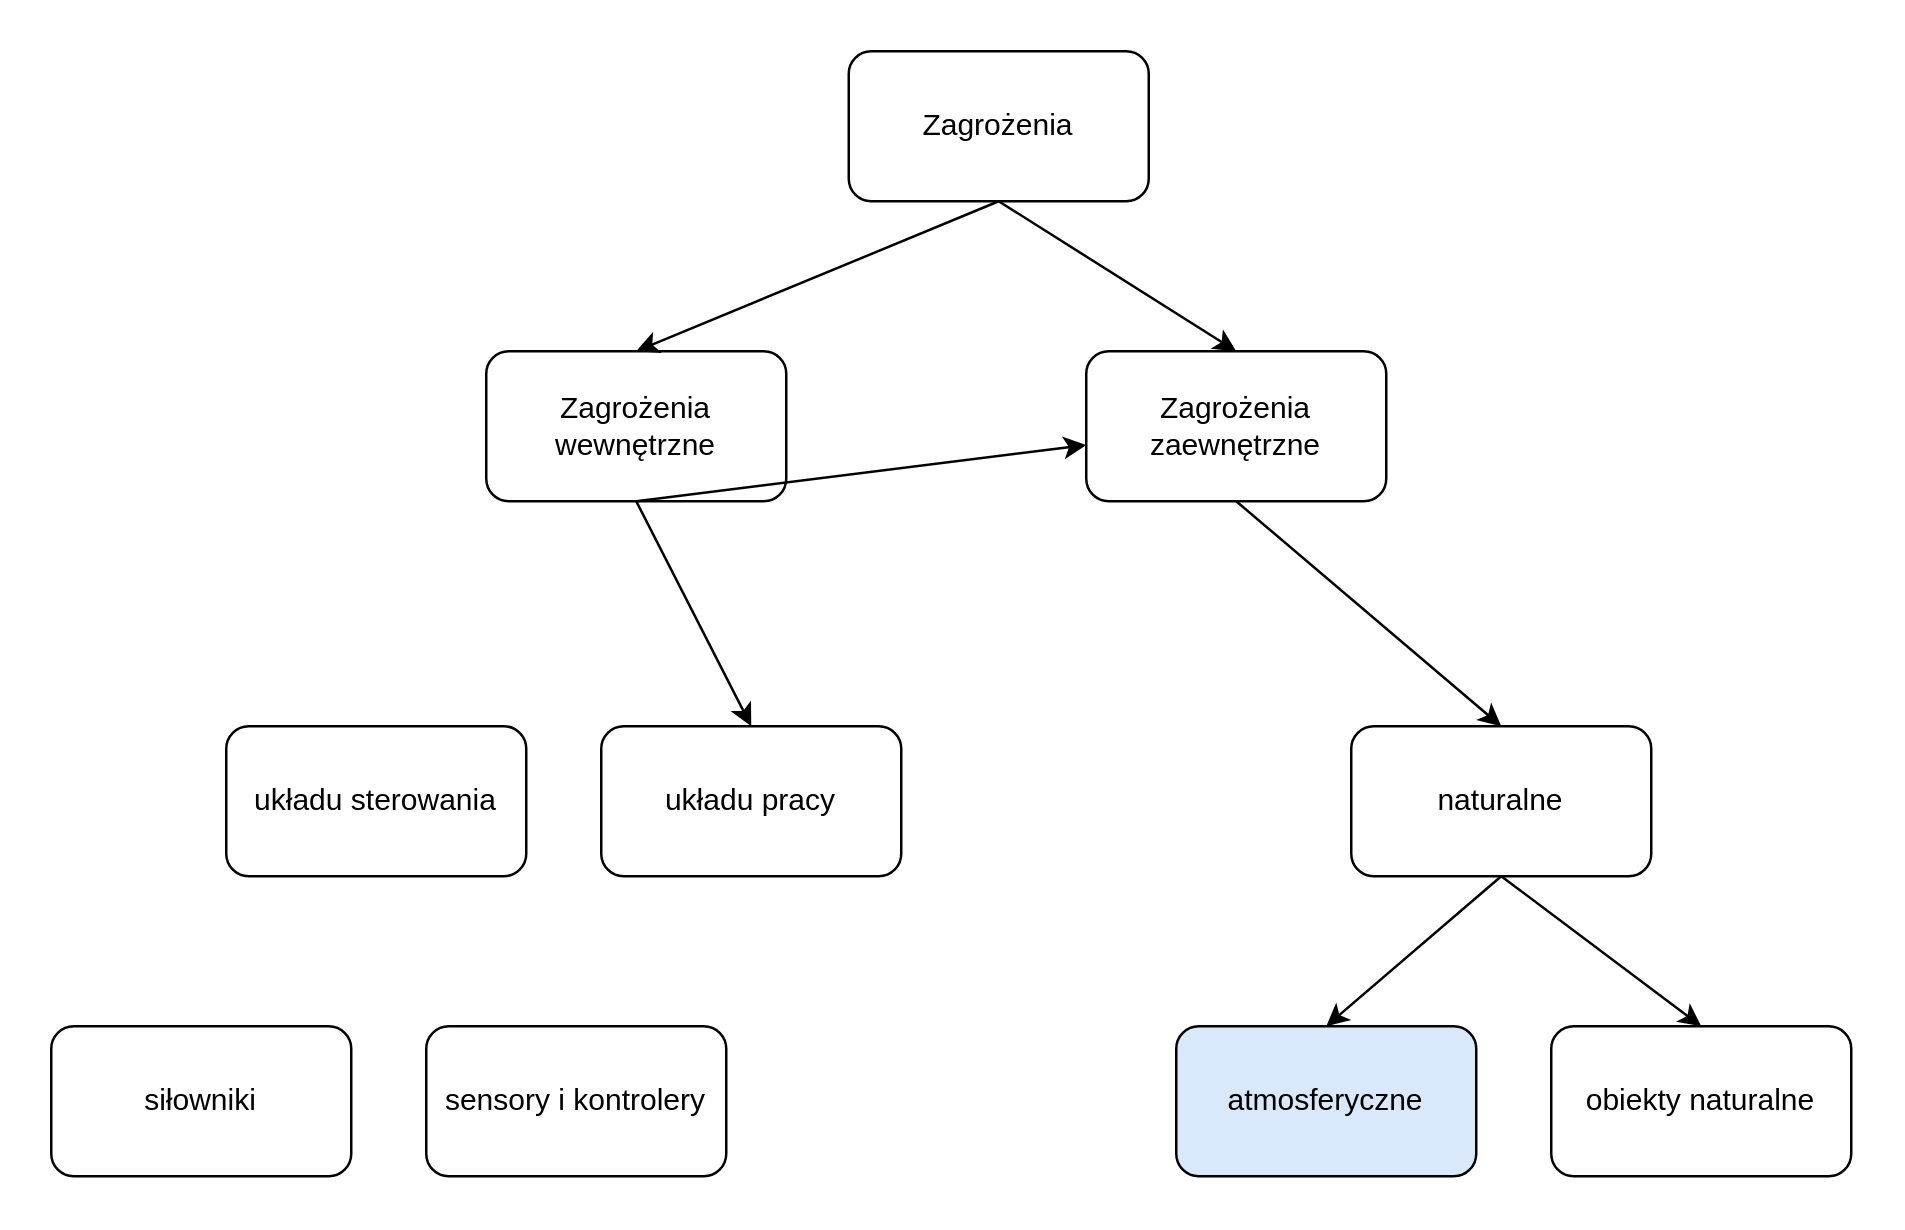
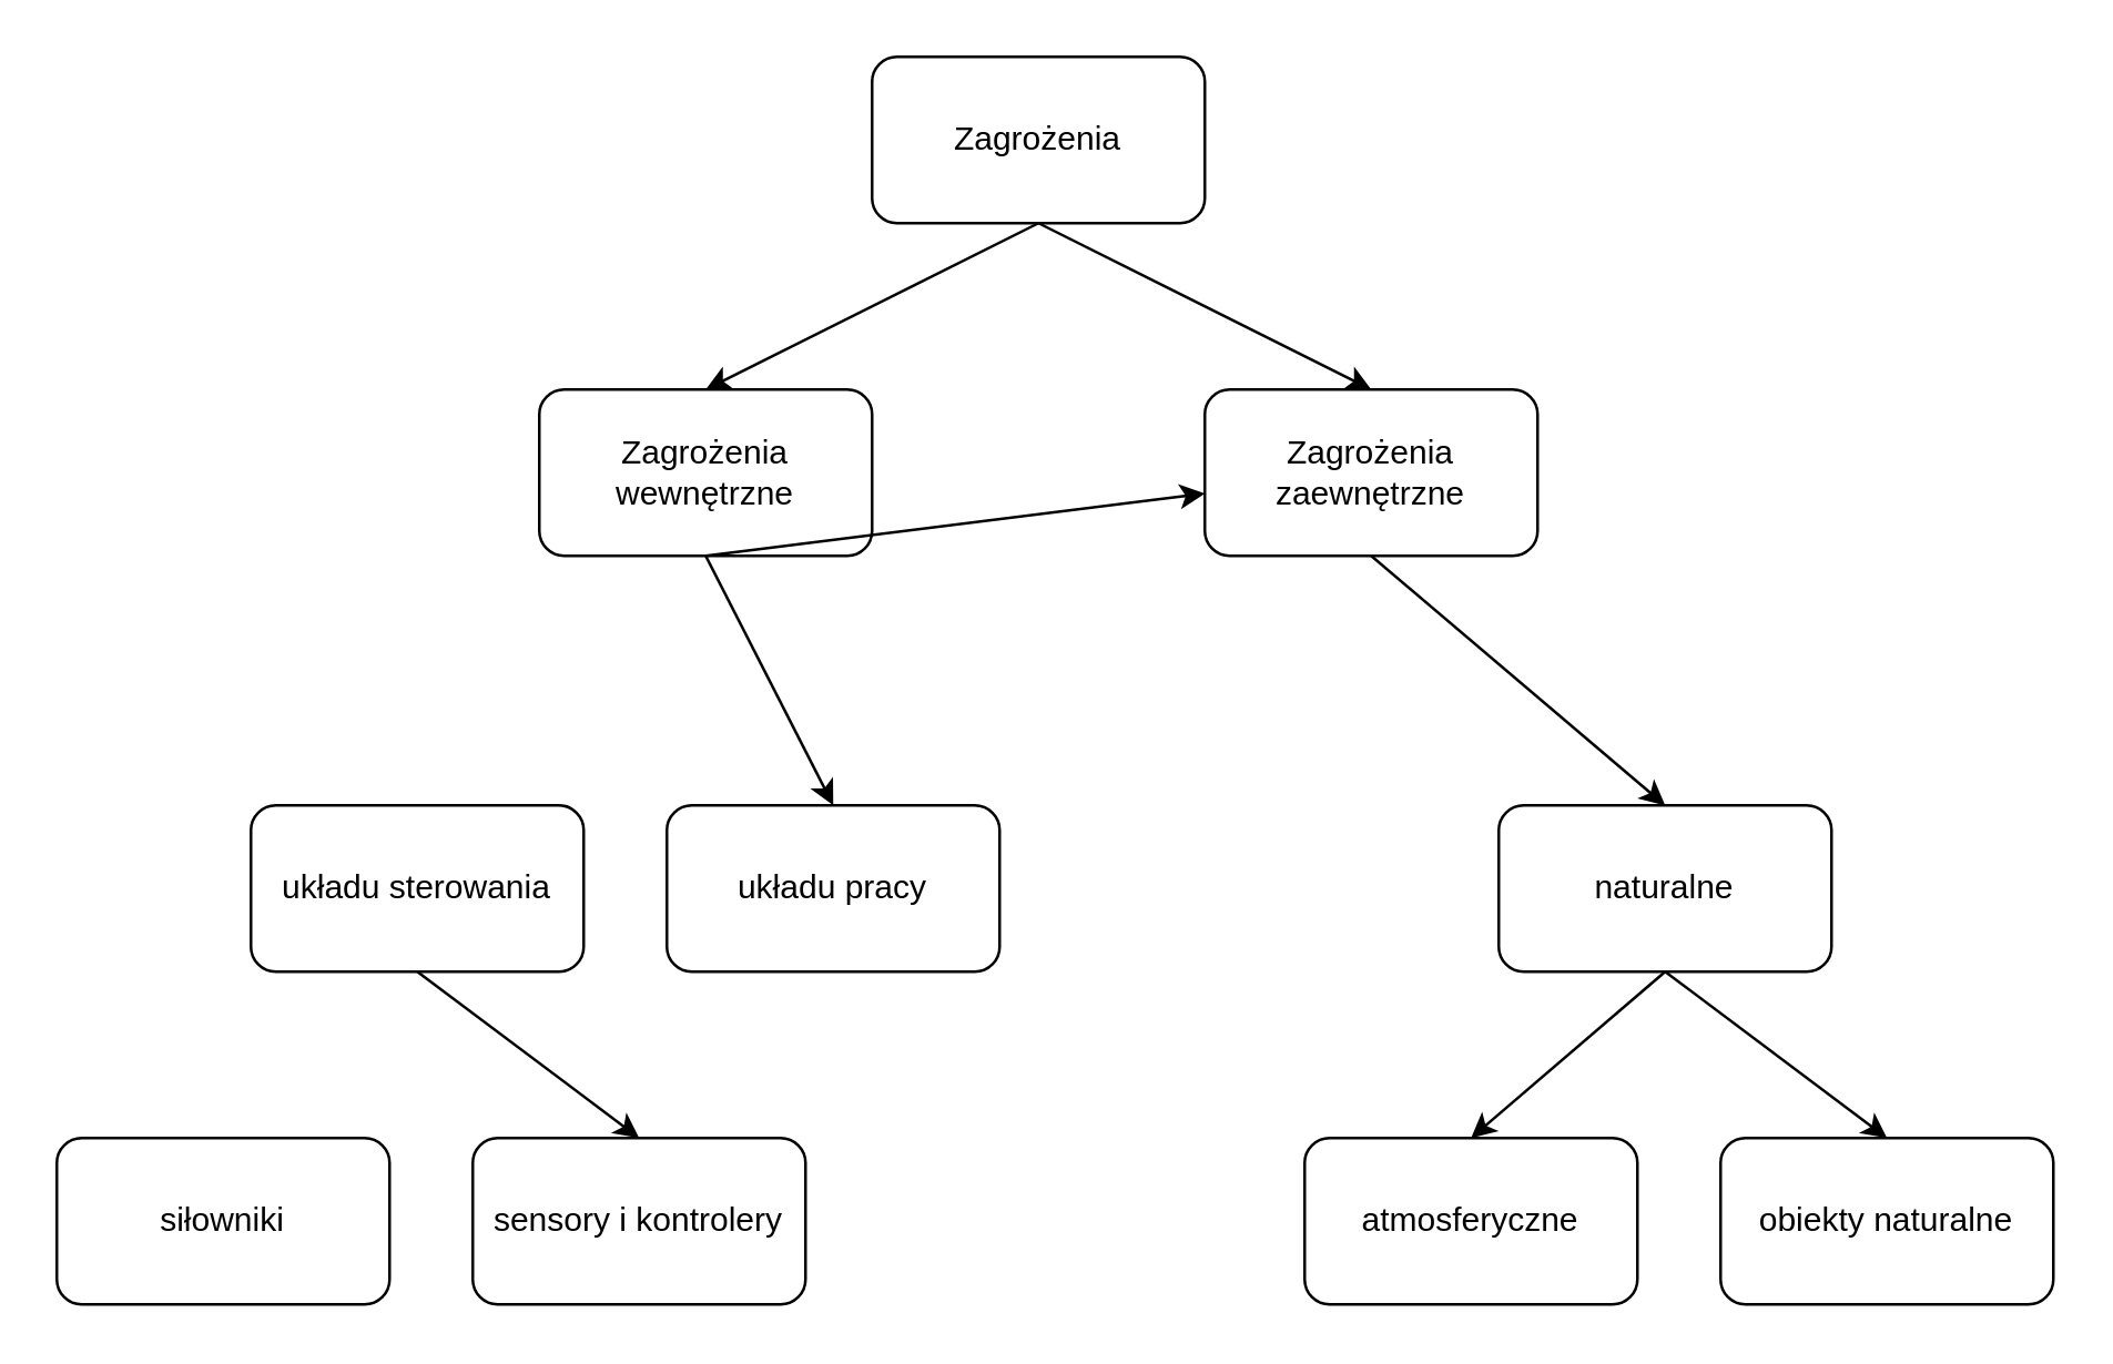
- <mxCell id="2" value="Zagrożenia" style="rounded=1;whiteSpace=wrap;html=1;" vertex="1" parent="1"><mxGeometry x="339" y="20" width="120" height="60" as="geometry" /></mxCell>
+ <mxCell id="2" value="Zagrożenia" style="rounded=1;whiteSpace=wrap;html=1;" vertex="1" parent="1"><mxGeometry x="314" y="20" width="120" height="60" as="geometry" /></mxCell>
+ <mxCell id="17" value="" style="endArrow=classic;html=1;rounded=0;entryX=0.5;entryY=0;entryDx=0;entryDy=0;exitX=0.5;exitY=1;exitDx=0;exitDy=0;" edge="1" parent="1" source="7" target="14"><mxGeometry width="50" height="50" relative="1" as="geometry"><mxPoint x="150" y="360" as="sourcePoint" /><mxPoint x="100" y="420" as="targetPoint" /></mxGeometry></mxCell>
- <mxCell id="15" value="atmosferyczne" style="rounded=1;whiteSpace=wrap;html=1;fillColor=#dae8fc;" vertex="1" parent="1"><mxGeometry x="470" y="410" width="120" height="60" as="geometry" /></mxCell>
+ <mxCell id="15" value="atmosferyczne" style="rounded=1;whiteSpace=wrap;html=1;" vertex="1" parent="1"><mxGeometry x="470" y="410" width="120" height="60" as="geometry" /></mxCell>
